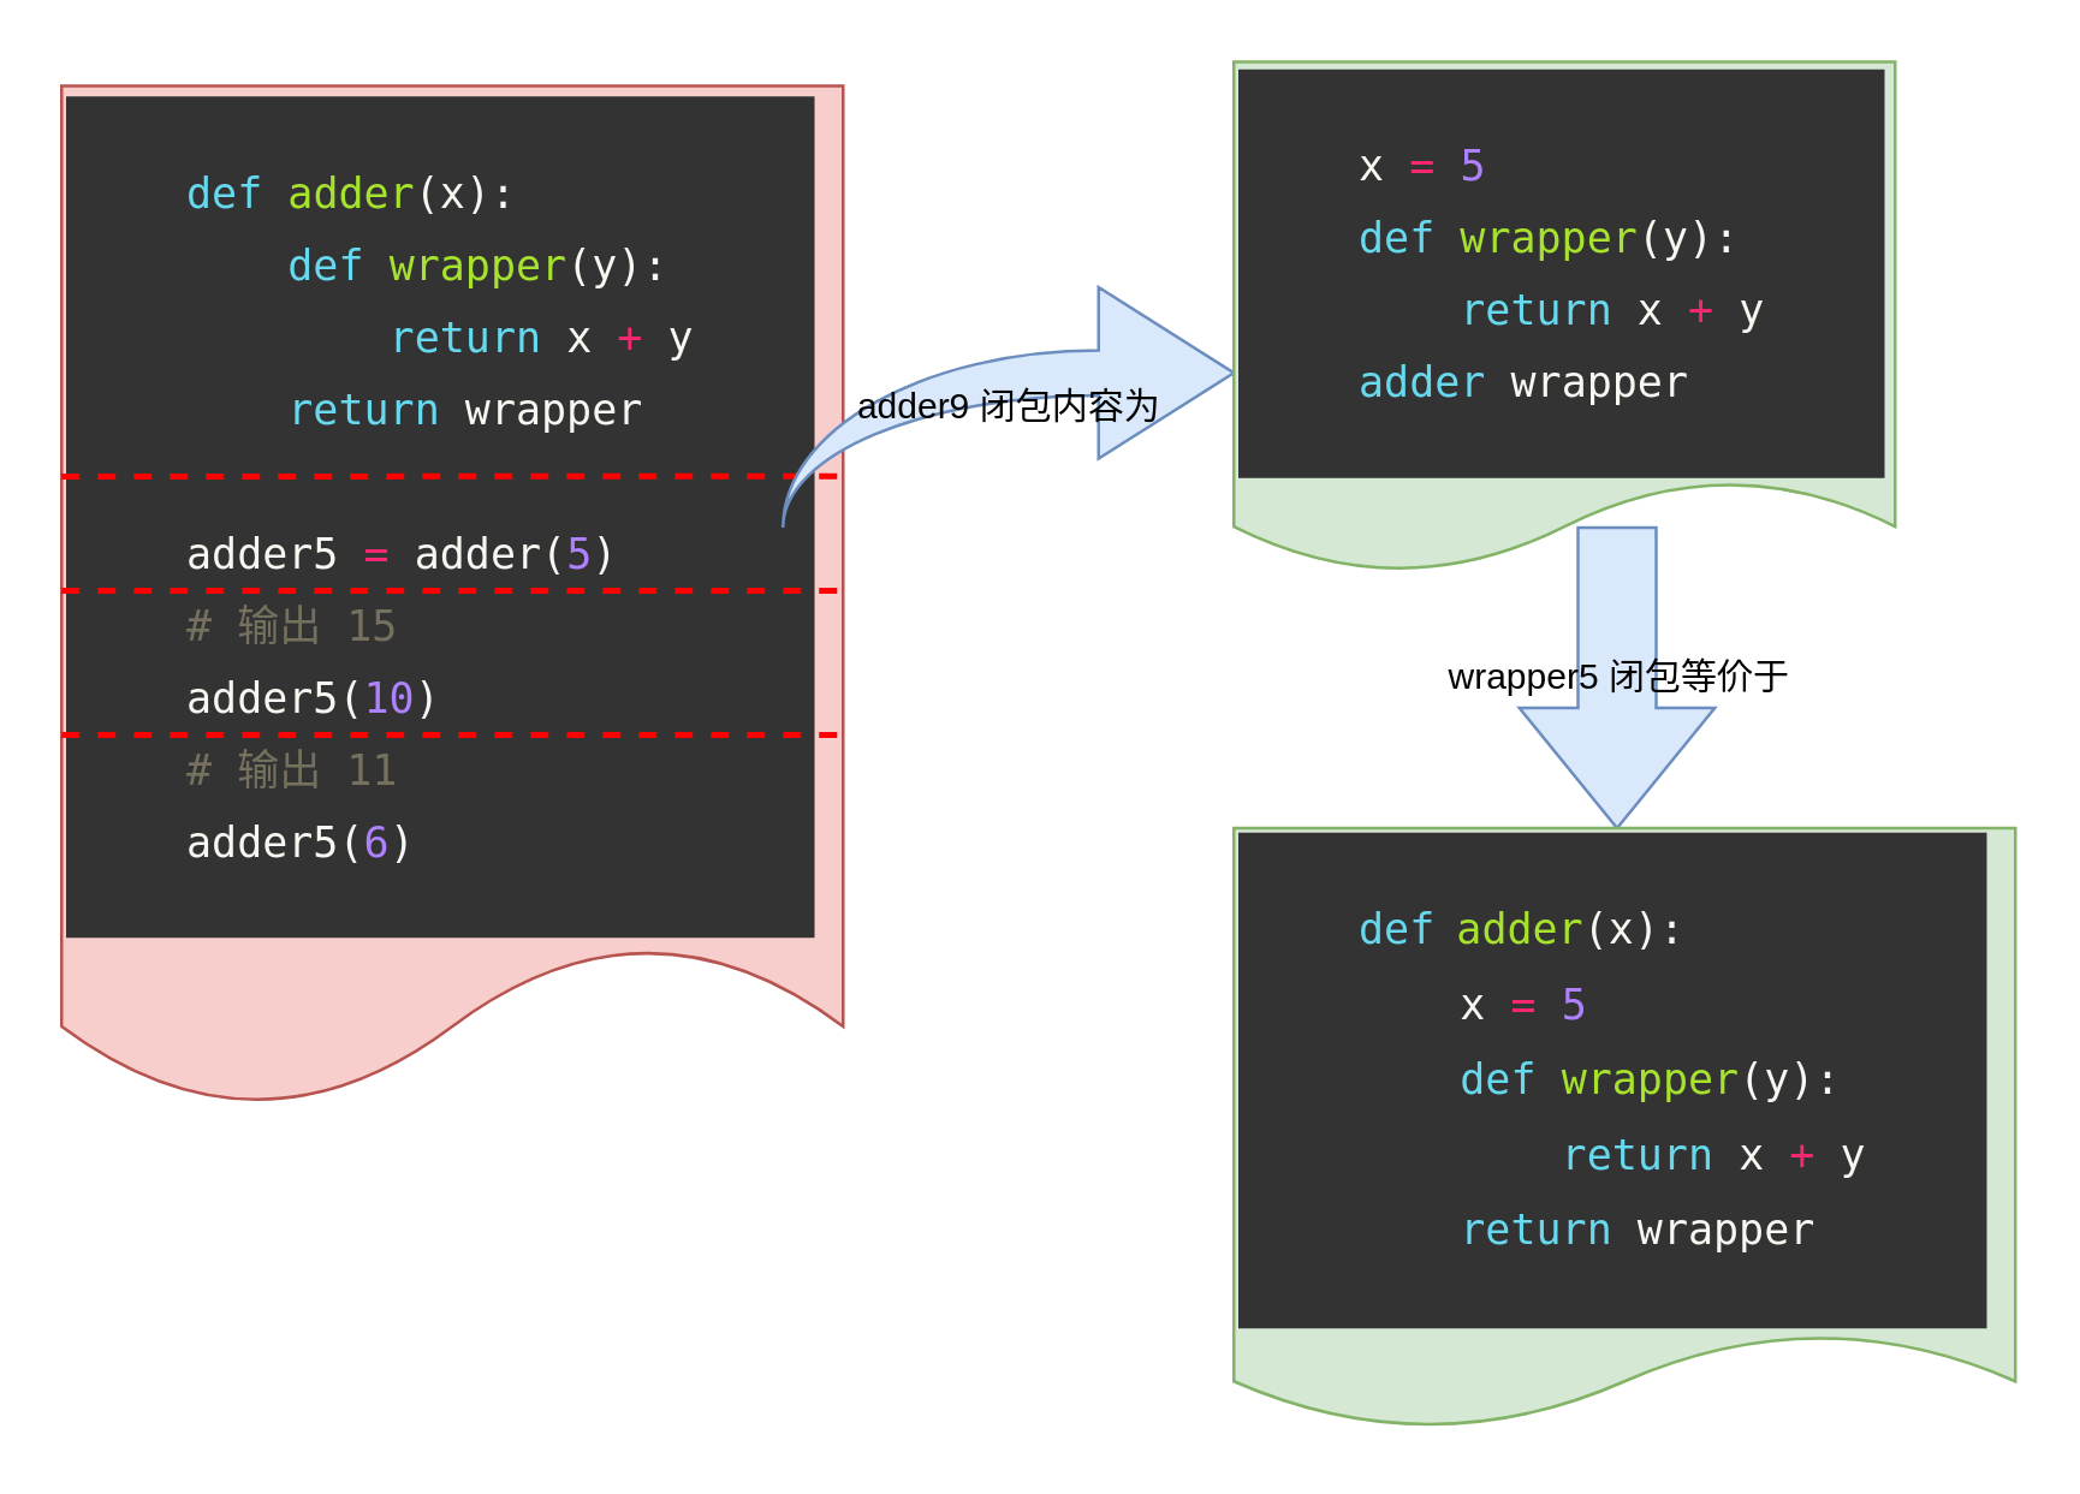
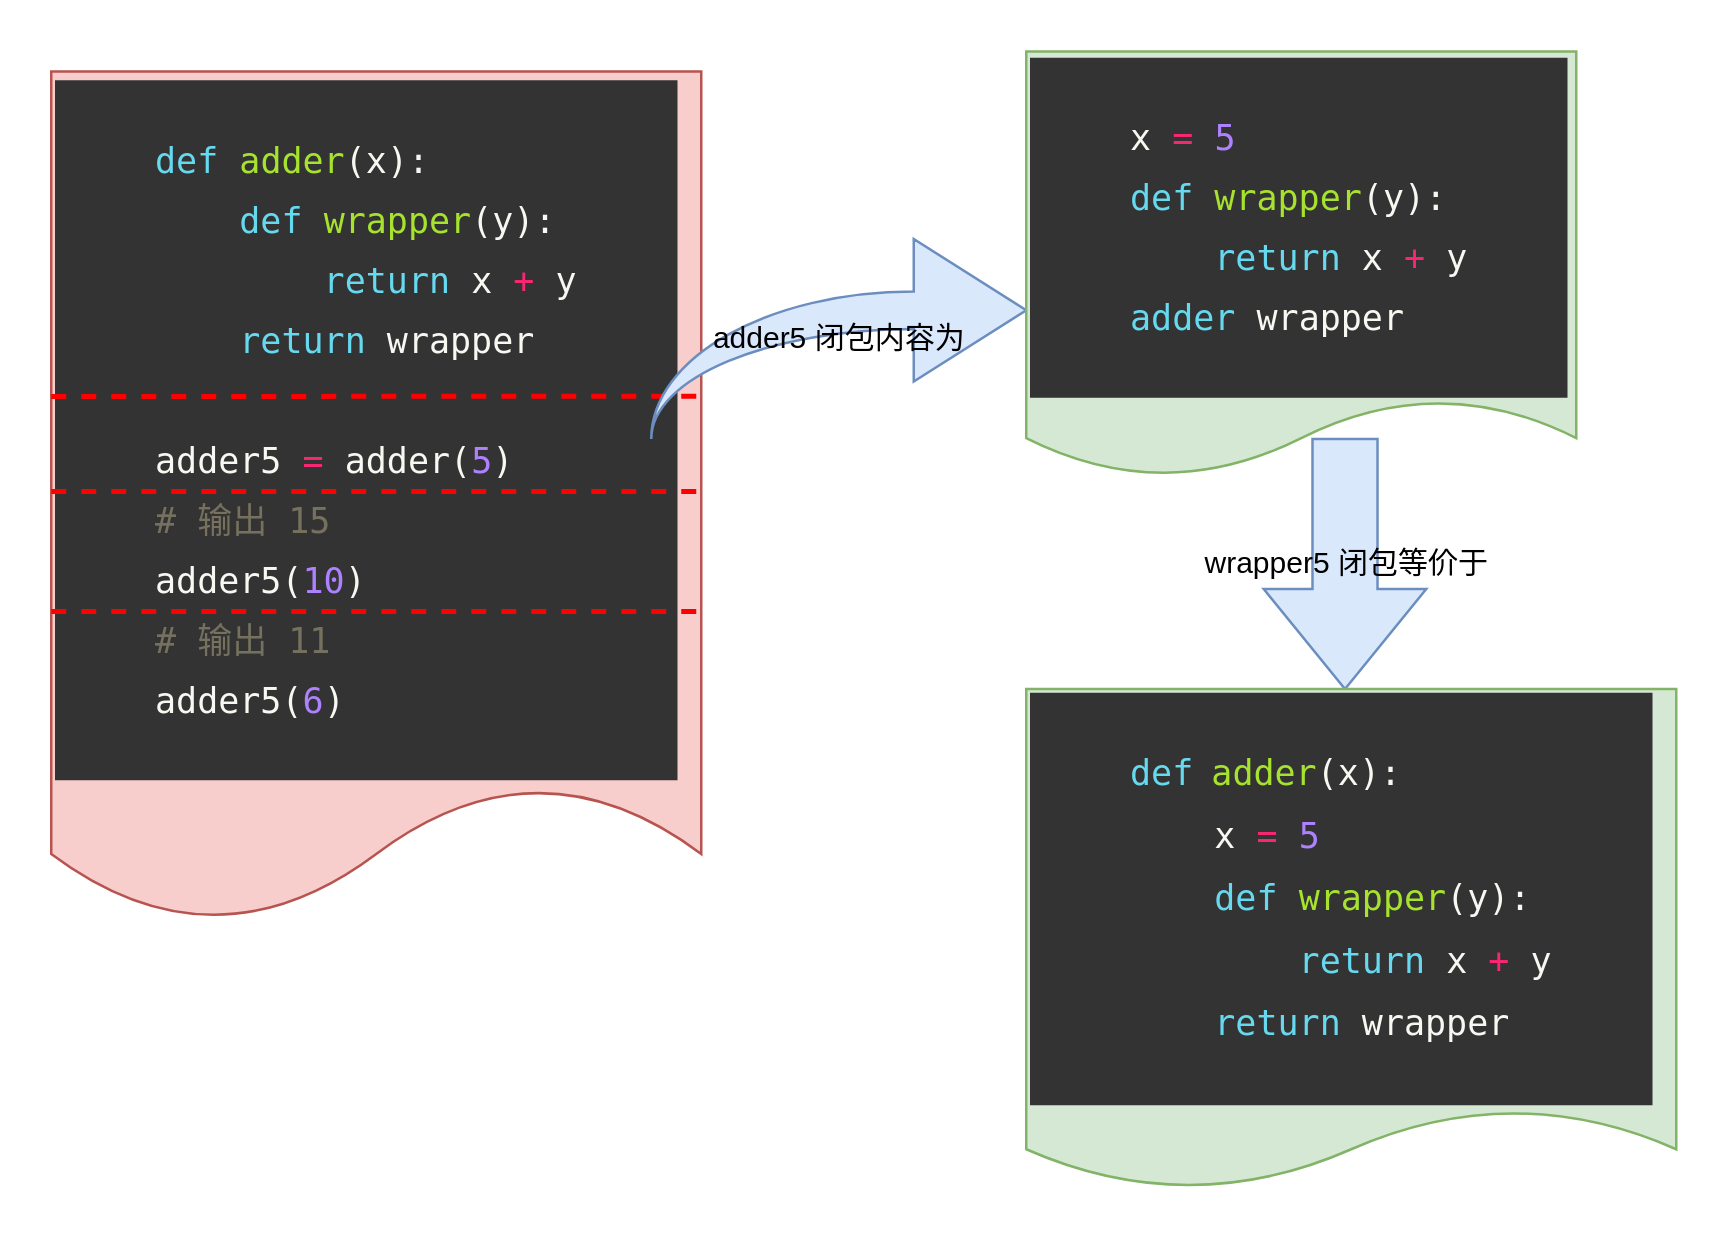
- <mxCell id="6" value="adder9 闭包内容为" style="html=1;shadow=0;dashed=0;align=center;verticalAlign=middle;shape=mxgraph.arrows2.jumpInArrow;dy=7.5;dx=45;arrowHead=57;direction=east;fillColor=#dae8fc;strokeColor=#6c8ebf;" vertex="1" parent="1"><mxGeometry x="260" y="95" width="150" height="80" as="geometry" /></mxCell>
+ <mxCell id="6" value="adder5 闭包内容为" style="html=1;shadow=0;dashed=0;align=center;verticalAlign=middle;shape=mxgraph.arrows2.jumpInArrow;dy=7.5;dx=45;arrowHead=57;direction=east;fillColor=#dae8fc;strokeColor=#6c8ebf;" vertex="1" parent="1"><mxGeometry x="260" y="95" width="150" height="80" as="geometry" /></mxCell>
